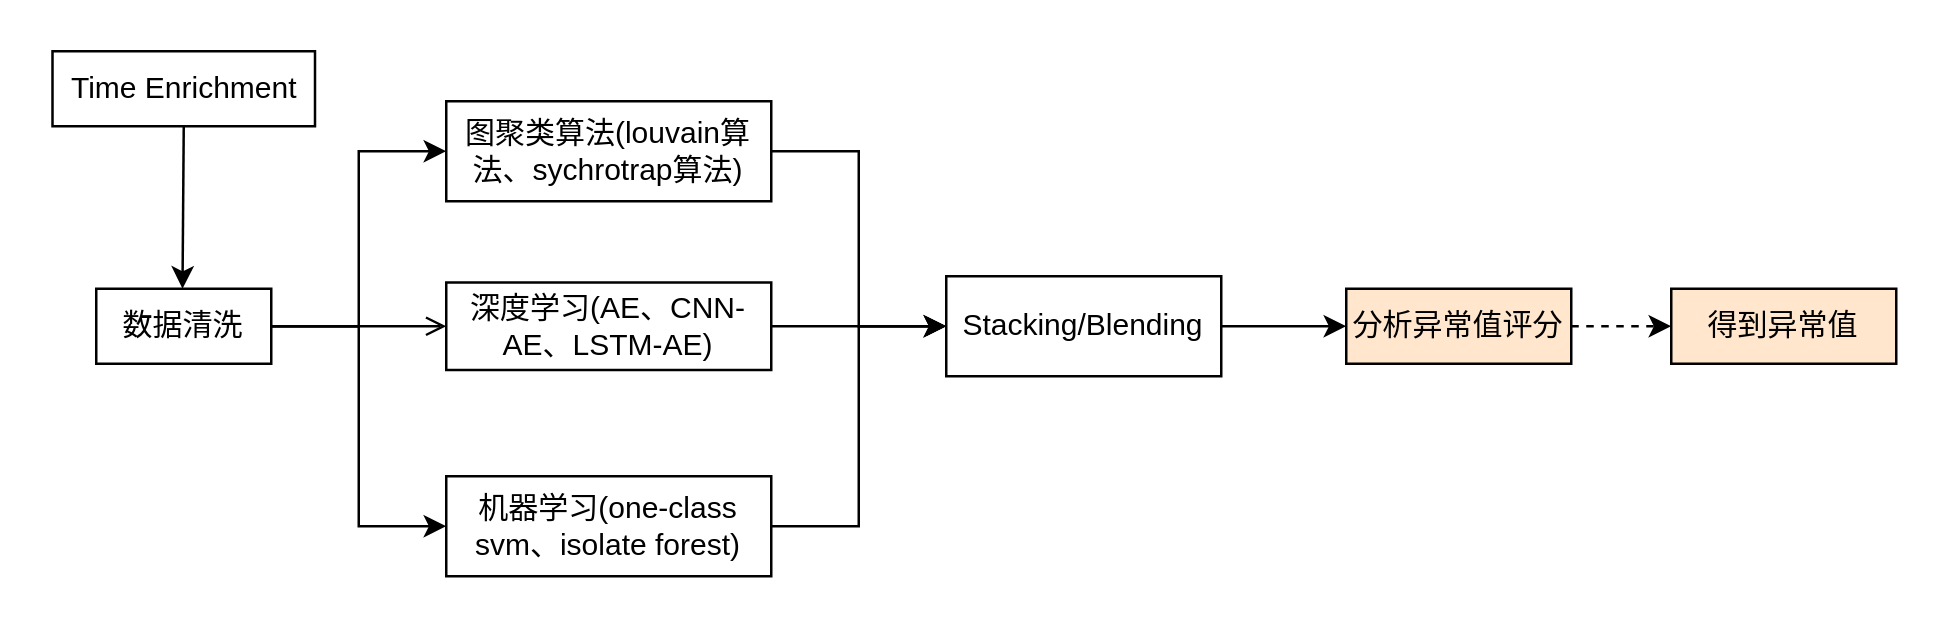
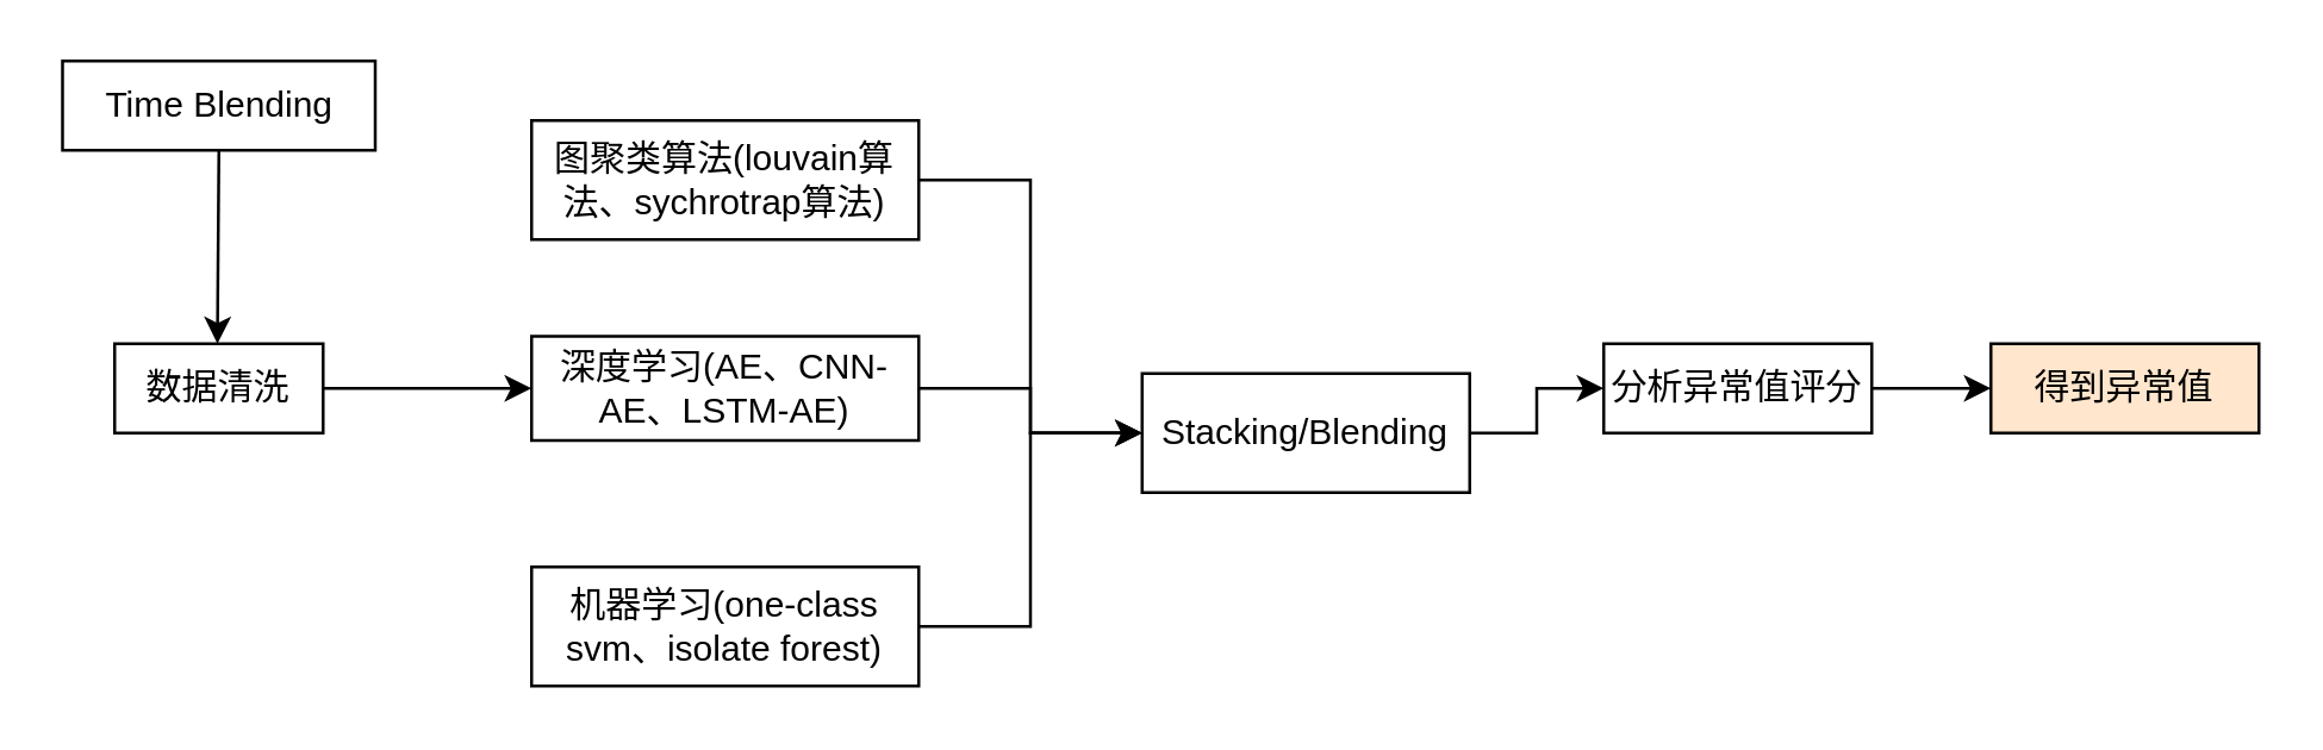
- <mxCell id="18" value="Time Enrichment" style="rounded=0;whiteSpace=wrap;html=1;" vertex="1" parent="1"><mxGeometry x="20.5" y="20" width="105" height="30" as="geometry" /></mxCell>
+ <mxCell id="18" value="Time Blending" style="rounded=0;whiteSpace=wrap;html=1;" vertex="1" parent="1"><mxGeometry x="20.5" y="20" width="105" height="30" as="geometry" /></mxCell>
- <mxCell id="2" value="" style="edgeStyle=orthogonalEdgeStyle;rounded=0;orthogonalLoop=1;jettySize=auto;html=1;entryX=0;entryY=0.5;entryDx=0;entryDy=0;" parent="1" source="5" target="7" edge="1"><mxGeometry relative="1" as="geometry" /></mxCell>
- <mxCell id="3" value="" style="edgeStyle=orthogonalEdgeStyle;rounded=0;orthogonalLoop=1;jettySize=auto;html=1;endArrow=open;" parent="1" source="5" target="9" edge="1"><mxGeometry relative="1" as="geometry" /></mxCell>
+ <mxCell id="3" value="" style="edgeStyle=orthogonalEdgeStyle;rounded=0;orthogonalLoop=1;jettySize=auto;html=1;" parent="1" source="5" target="9" edge="1"><mxGeometry relative="1" as="geometry" /></mxCell>
- <mxCell id="13" value="Stacking/Blending" style="rounded=0;whiteSpace=wrap;html=1;" parent="1" vertex="1"><mxGeometry x="378" y="110" width="110" height="40" as="geometry" /></mxCell>
+ <mxCell id="13" value="Stacking/Blending" style="rounded=0;whiteSpace=wrap;html=1;" parent="1" vertex="1"><mxGeometry x="383" y="125" width="110" height="40" as="geometry" /></mxCell>
- <mxCell id="15" value="分析异常值评分" style="rounded=0;whiteSpace=wrap;html=1;fillColor=#ffe6cc;" parent="1" vertex="1"><mxGeometry x="538" y="115" width="90" height="30" as="geometry" /></mxCell>
+ <mxCell id="15" value="分析异常值评分" style="rounded=0;whiteSpace=wrap;html=1;" parent="1" vertex="1"><mxGeometry x="538" y="115" width="90" height="30" as="geometry" /></mxCell>
- <mxCell id="14" value="" style="edgeStyle=orthogonalEdgeStyle;rounded=0;orthogonalLoop=1;jettySize=auto;html=1;dashed=1;" parent="1" source="15" target="16" edge="1"><mxGeometry relative="1" as="geometry" /></mxCell>
+ <mxCell id="14" value="" style="edgeStyle=orthogonalEdgeStyle;rounded=0;orthogonalLoop=1;jettySize=auto;html=1;" parent="1" source="15" target="16" edge="1"><mxGeometry relative="1" as="geometry" /></mxCell>
- <mxCell id="4" value="" style="edgeStyle=orthogonalEdgeStyle;rounded=0;orthogonalLoop=1;jettySize=auto;html=1;entryX=0;entryY=0.5;entryDx=0;entryDy=0;" parent="1" source="5" target="11" edge="1"><mxGeometry relative="1" as="geometry"><mxPoint x="128" y="270" as="targetPoint" /></mxGeometry></mxCell>
